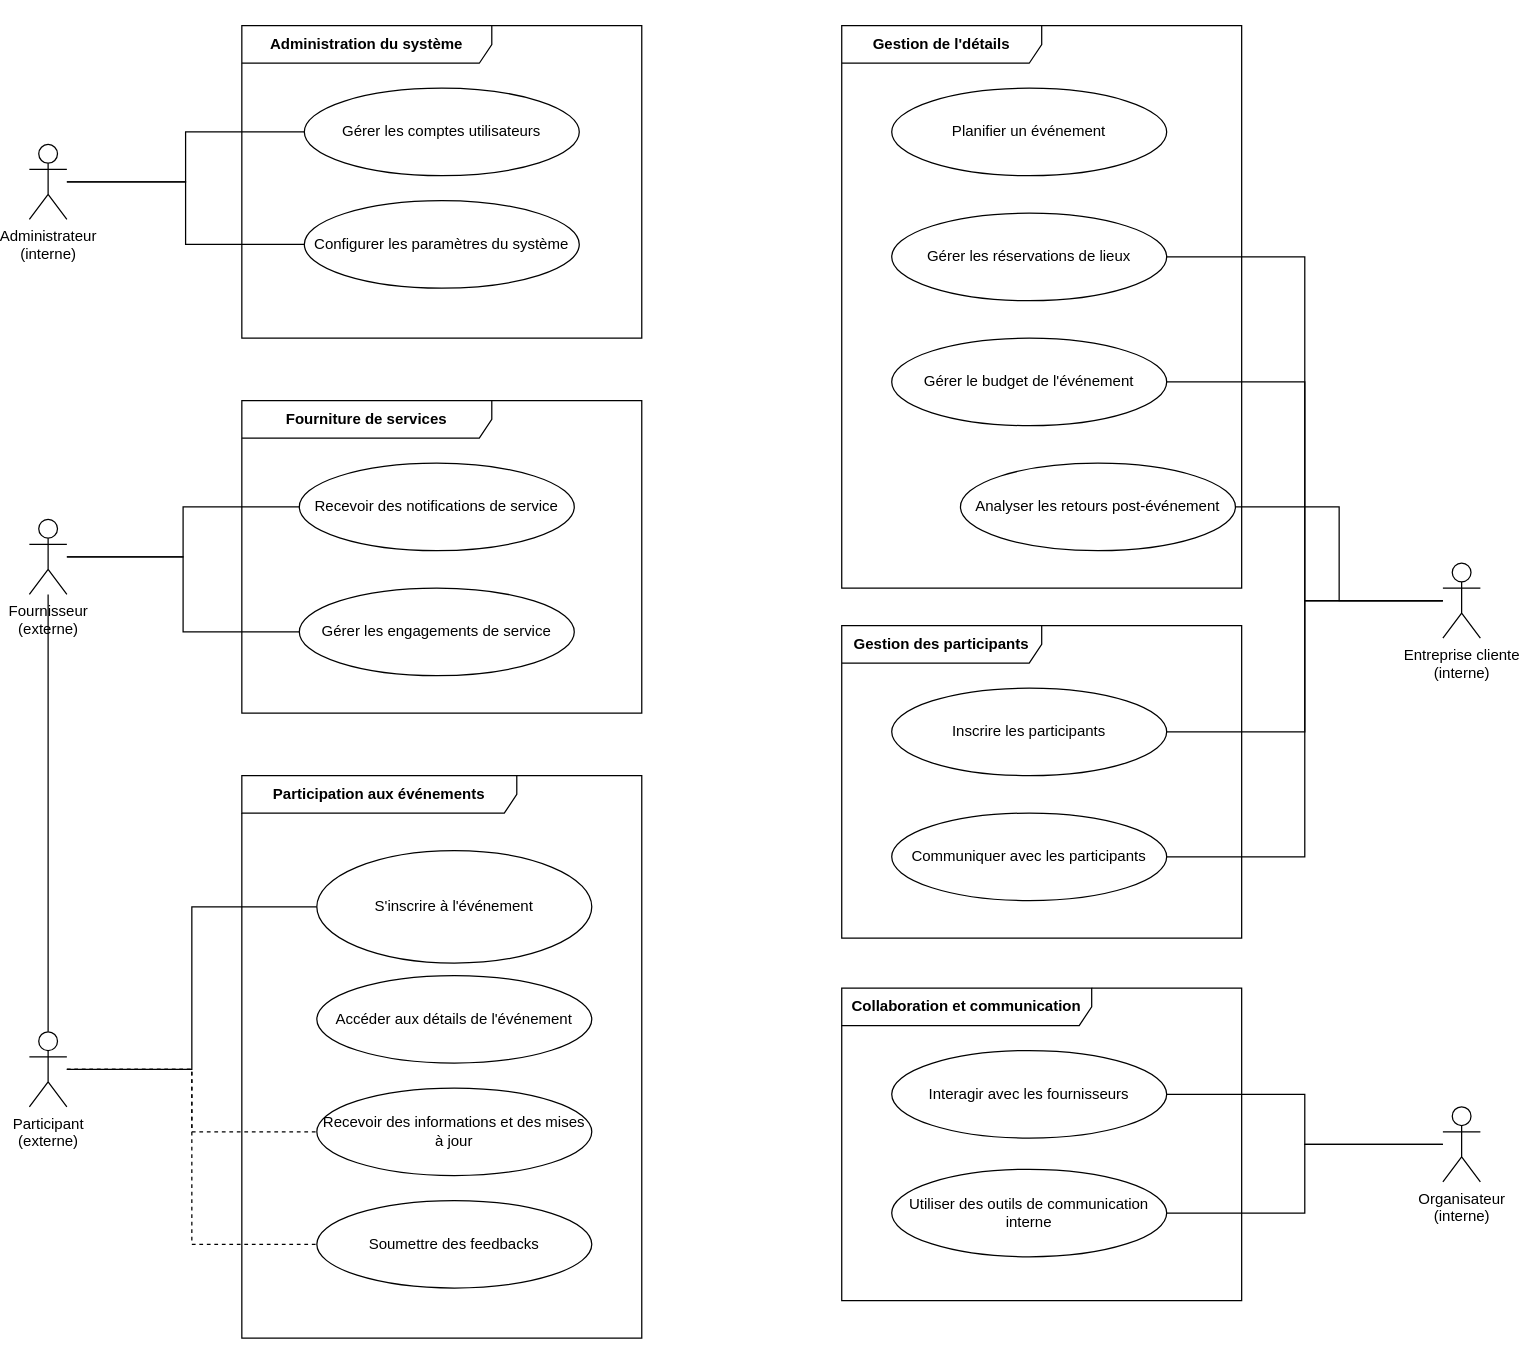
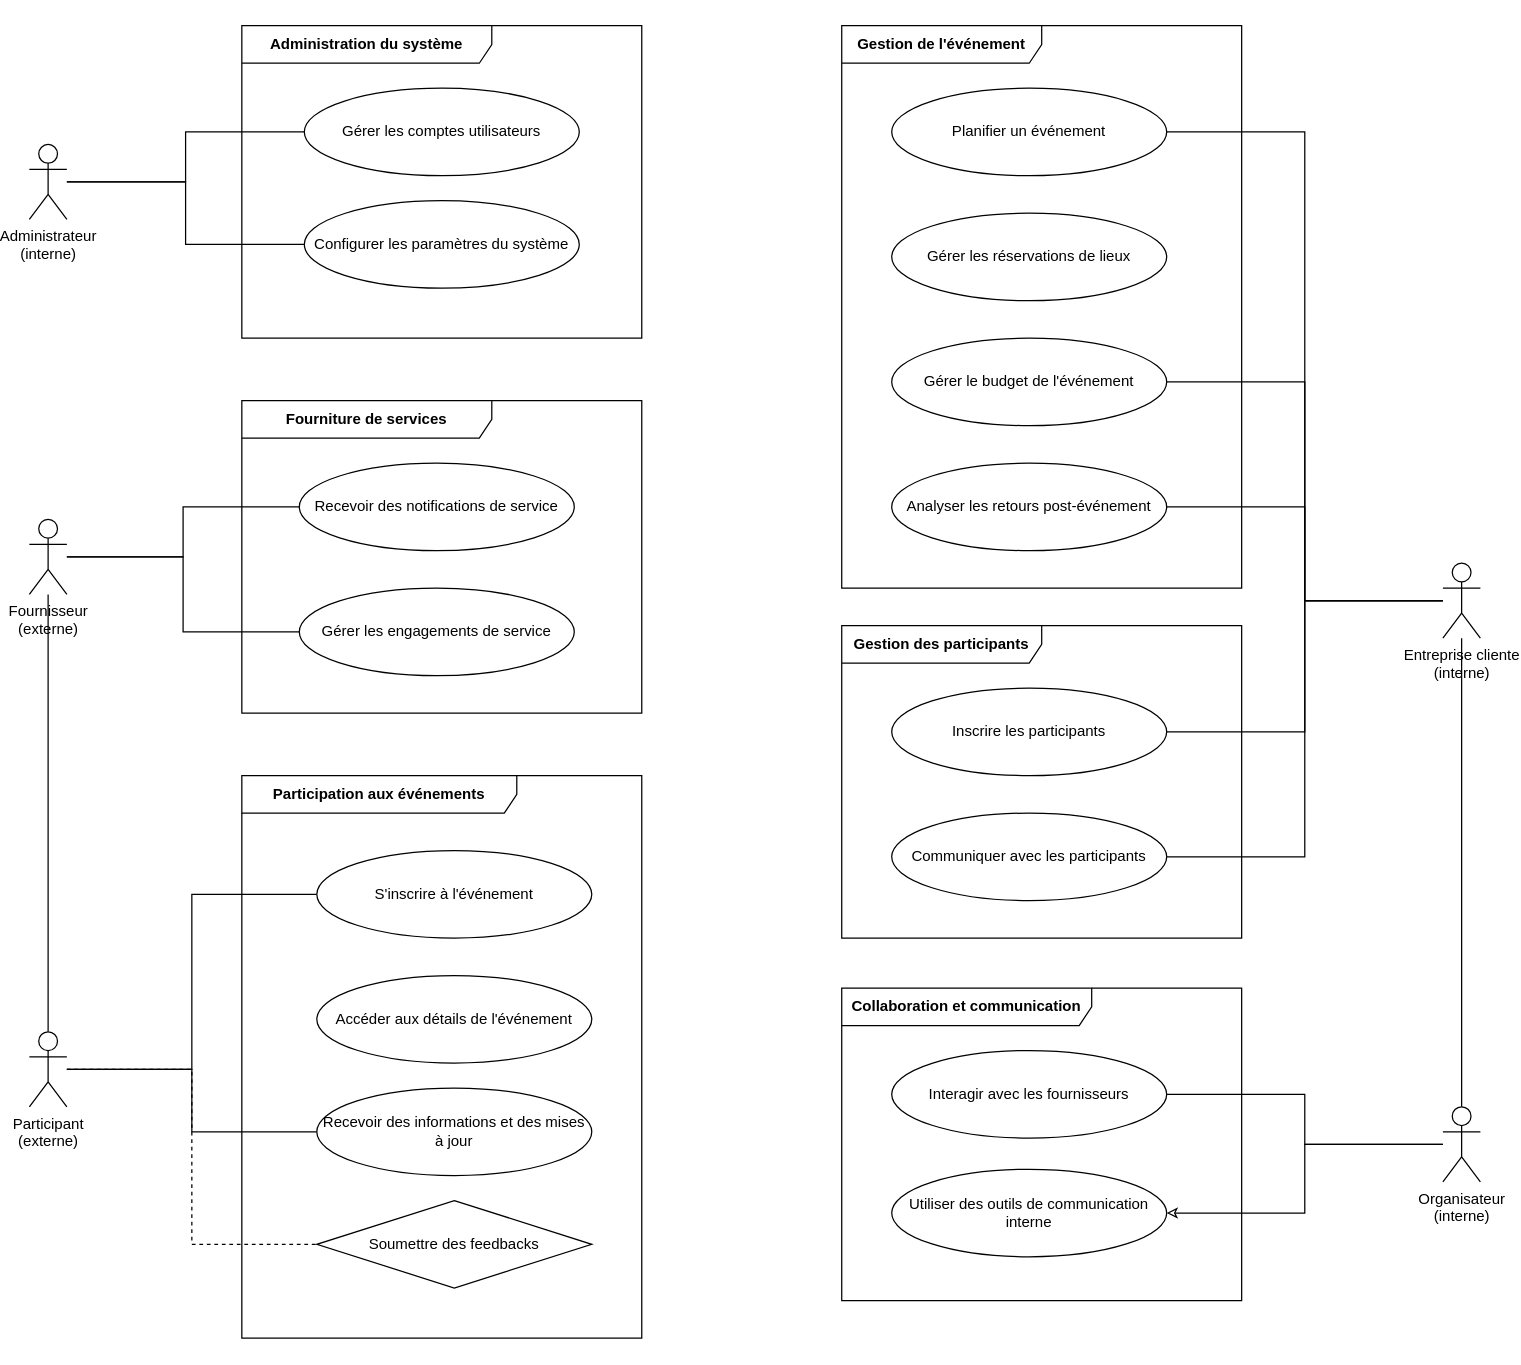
- <mxCell id="27" value="&lt;b&gt;Gestion de l'détails&lt;/b&gt;" style="shape=umlFrame;whiteSpace=wrap;html=1;pointerEvents=0;recursiveResize=0;container=1;collapsible=0;width=160;" parent="1" vertex="1"><mxGeometry x="670" y="20" width="320" height="450" as="geometry" /></mxCell>
+ <mxCell id="27" value="&lt;b&gt;Gestion de l'événement&lt;/b&gt;" style="shape=umlFrame;whiteSpace=wrap;html=1;pointerEvents=0;recursiveResize=0;container=1;collapsible=0;width=160;" parent="1" vertex="1"><mxGeometry x="670" y="20" width="320" height="450" as="geometry" /></mxCell>
+ <mxCell id="8" style="edgeStyle=orthogonalEdgeStyle;rounded=0;orthogonalLoop=1;jettySize=auto;html=1;entryX=1;entryY=0.5;entryDx=0;entryDy=0;endArrow=none;endFill=0;" parent="1" source="14" target="28" edge="1"><mxGeometry relative="1" as="geometry" /></mxCell>
- <mxCell id="9" style="edgeStyle=orthogonalEdgeStyle;rounded=0;orthogonalLoop=1;jettySize=auto;html=1;entryX=1;entryY=0.5;entryDx=0;entryDy=0;endArrow=none;endFill=0;" parent="1" source="14" target="29" edge="1"><mxGeometry relative="1" as="geometry" /></mxCell>
+ <mxCell id="9" style="edgeStyle=orthogonalEdgeStyle;rounded=0;orthogonalLoop=1;jettySize=auto;html=1;endArrow=none;endFill=0;" parent="1" source="14" target="7" edge="1"><mxGeometry relative="1" as="geometry" /></mxCell>
- <mxCell id="30" value="Analyser les retours post-événement" style="ellipse;html=1;whiteSpace=wrap;" parent="27" vertex="1"><mxGeometry x="95" y="350" width="220" height="70" as="geometry" /></mxCell>
+ <mxCell id="30" value="Analyser les retours post-événement" style="ellipse;html=1;whiteSpace=wrap;" parent="27" vertex="1"><mxGeometry x="40" y="350" width="220" height="70" as="geometry" /></mxCell>
- <mxCell id="41" value="S'inscrire à l'événement" style="ellipse;html=1;whiteSpace=wrap;" parent="39" vertex="1"><mxGeometry x="60" y="60" width="220" height="90" as="geometry" /></mxCell>
+ <mxCell id="41" value="S'inscrire à l'événement" style="ellipse;html=1;whiteSpace=wrap;" parent="39" vertex="1"><mxGeometry x="60" y="60" width="220" height="70" as="geometry" /></mxCell>
- <mxCell id="20" style="edgeStyle=orthogonalEdgeStyle;rounded=0;orthogonalLoop=1;jettySize=auto;html=1;entryX=0;entryY=0.5;entryDx=0;entryDy=0;endArrow=none;endFill=0;dashed=1;" parent="1" source="22" target="43" edge="1"><mxGeometry relative="1" as="geometry" /></mxCell>
+ <mxCell id="20" style="edgeStyle=orthogonalEdgeStyle;rounded=0;orthogonalLoop=1;jettySize=auto;html=1;entryX=0;entryY=0.5;entryDx=0;entryDy=0;endArrow=none;endFill=0;" parent="1" source="22" target="43" edge="1"><mxGeometry relative="1" as="geometry" /></mxCell>
- <mxCell id="6" style="edgeStyle=orthogonalEdgeStyle;rounded=0;orthogonalLoop=1;jettySize=auto;html=1;entryX=1;entryY=0.5;entryDx=0;entryDy=0;endArrow=none;endFill=0;" parent="1" source="7" target="37" edge="1"><mxGeometry relative="1" as="geometry" /></mxCell>
+ <mxCell id="6" style="edgeStyle=orthogonalEdgeStyle;rounded=0;orthogonalLoop=1;jettySize=auto;html=1;entryX=1;entryY=0.5;entryDx=0;entryDy=0;endArrow=classic;endFill=0;" parent="1" source="7" target="37" edge="1"><mxGeometry relative="1" as="geometry" /></mxCell>
- <mxCell id="42" value="Soumettre des feedbacks" style="ellipse;html=1;whiteSpace=wrap;" parent="39" vertex="1"><mxGeometry x="60" y="340" width="220" height="70" as="geometry" /></mxCell>
+ <mxCell id="42" value="Soumettre des feedbacks" style="rhombus;html=1;whiteSpace=wrap;" parent="39" vertex="1"><mxGeometry x="60" y="340" width="220" height="70" as="geometry" /></mxCell>
